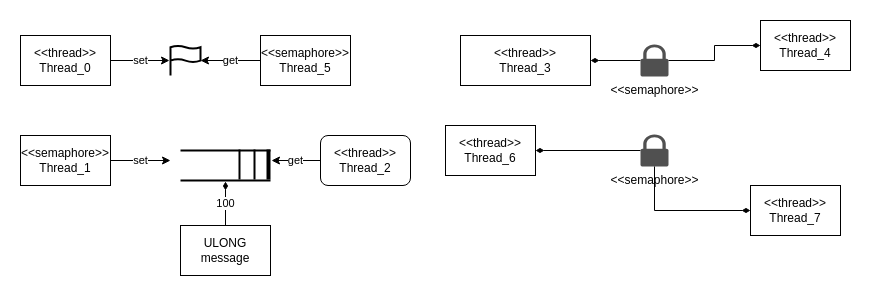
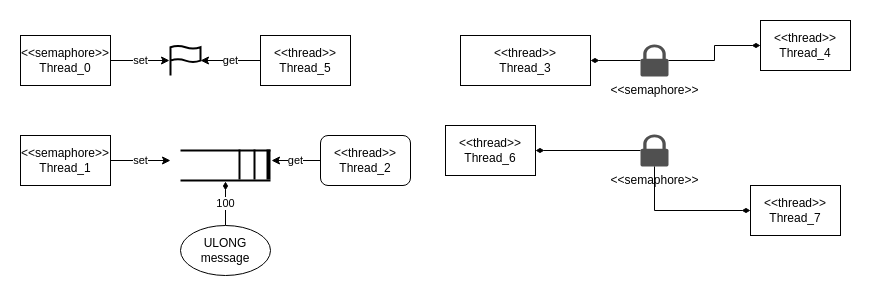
- <mxCell id="3" value="&amp;lt;&amp;lt;thread&amp;gt;&amp;gt;&lt;br&gt;Thread_0" style="rounded=0;whiteSpace=wrap;html=1;" vertex="1" parent="1"><mxGeometry x="20" y="35" width="90" height="50" as="geometry" /></mxCell>
+ <mxCell id="3" value="&amp;lt;&amp;lt;semaphore&amp;gt;&amp;gt;&lt;br&gt;Thread_0" style="rounded=0;whiteSpace=wrap;html=1;" vertex="1" parent="1"><mxGeometry x="20" y="35" width="90" height="50" as="geometry" /></mxCell>
- <mxCell id="6" value="&amp;lt;&amp;lt;semaphore&amp;gt;&amp;gt;&lt;br&gt;Thread_5" style="rounded=0;whiteSpace=wrap;html=1;" vertex="1" parent="1"><mxGeometry x="260" y="35" width="90" height="50" as="geometry" /></mxCell>
+ <mxCell id="6" value="&amp;lt;&amp;lt;thread&amp;gt;&amp;gt;&lt;br&gt;Thread_5" style="rounded=0;whiteSpace=wrap;html=1;" vertex="1" parent="1"><mxGeometry x="260" y="35" width="90" height="50" as="geometry" /></mxCell>
- <mxCell id="17" value="ULONG message" style="rounded=0;whiteSpace=wrap;html=1;" vertex="1" parent="1"><mxGeometry x="180" y="225" width="90" height="50" as="geometry" /></mxCell>
+ <mxCell id="17" value="ULONG message" style="ellipse;whiteSpace=wrap;html=1;" vertex="1" parent="1"><mxGeometry x="180" y="225" width="90" height="50" as="geometry" /></mxCell>
